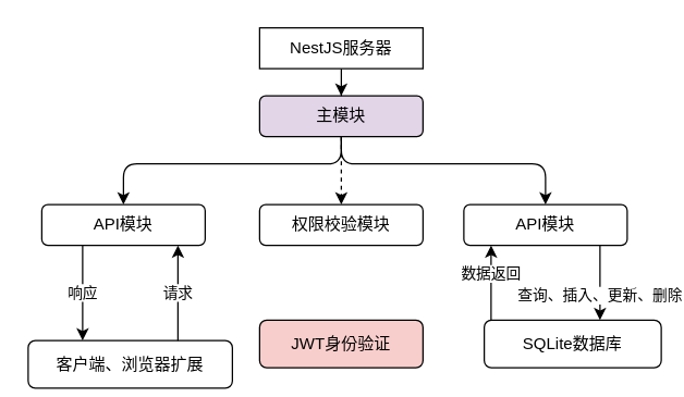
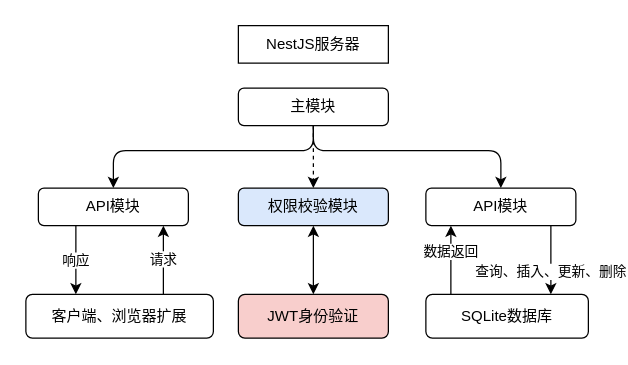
- <mxCell id="17" style="edgeStyle=orthogonalEdgeStyle;rounded=0;orthogonalLoop=1;jettySize=auto;html=1;" edge="1" parent="1" source="18" target="6"><mxGeometry relative="1" as="geometry" /></mxCell>
- <mxCell id="6" value="主模块" style="rounded=1;whiteSpace=wrap;html=1;fillColor=#e1d5e7;" parent="1" vertex="1"><mxGeometry x="190" y="70" width="120" height="30" as="geometry" /></mxCell>
+ <mxCell id="6" value="主模块" style="rounded=1;whiteSpace=wrap;html=1;" parent="1" vertex="1"><mxGeometry x="190" y="70" width="120" height="30" as="geometry" /></mxCell>
- <mxCell id="16" value="权限校验模块" style="rounded=1;whiteSpace=wrap;html=1;" vertex="1" parent="1"><mxGeometry x="190" y="150" width="120" height="30" as="geometry" /></mxCell>
+ <mxCell id="16" value="权限校验模块" style="rounded=1;whiteSpace=wrap;html=1;fillColor=#dae8fc;" vertex="1" parent="1"><mxGeometry x="190" y="150" width="120" height="30" as="geometry" /></mxCell>
+ <mxCell id="8" value="" style="endArrow=classic;startArrow=classic;html=1;rounded=0;" parent="1" source="2" target="16" edge="1"><mxGeometry width="50" height="50" relative="1" as="geometry"><mxPoint x="110" y="110" as="sourcePoint" /><mxPoint x="160" y="60" as="targetPoint" /><Array as="points" /></mxGeometry></mxCell>
- <mxCell id="7" value="SQLite数据库" style="rounded=1;whiteSpace=wrap;html=1;" parent="1" vertex="1"><mxGeometry x="355" y="235" width="130" height="35" as="geometry" /></mxCell>
+ <mxCell id="7" value="SQLite数据库" style="rounded=1;whiteSpace=wrap;html=1;" parent="1" vertex="1"><mxGeometry x="340" y="235" width="130" height="35" as="geometry" /></mxCell>
- <mxCell id="3" value="客户端、浏览器扩展" style="rounded=1;whiteSpace=wrap;html=1;" parent="1" vertex="1"><mxGeometry x="20" y="250" width="150" height="35" as="geometry" /></mxCell>
+ <mxCell id="3" value="客户端、浏览器扩展" style="rounded=1;whiteSpace=wrap;html=1;" parent="1" vertex="1"><mxGeometry x="20" y="235" width="150" height="35" as="geometry" /></mxCell>
